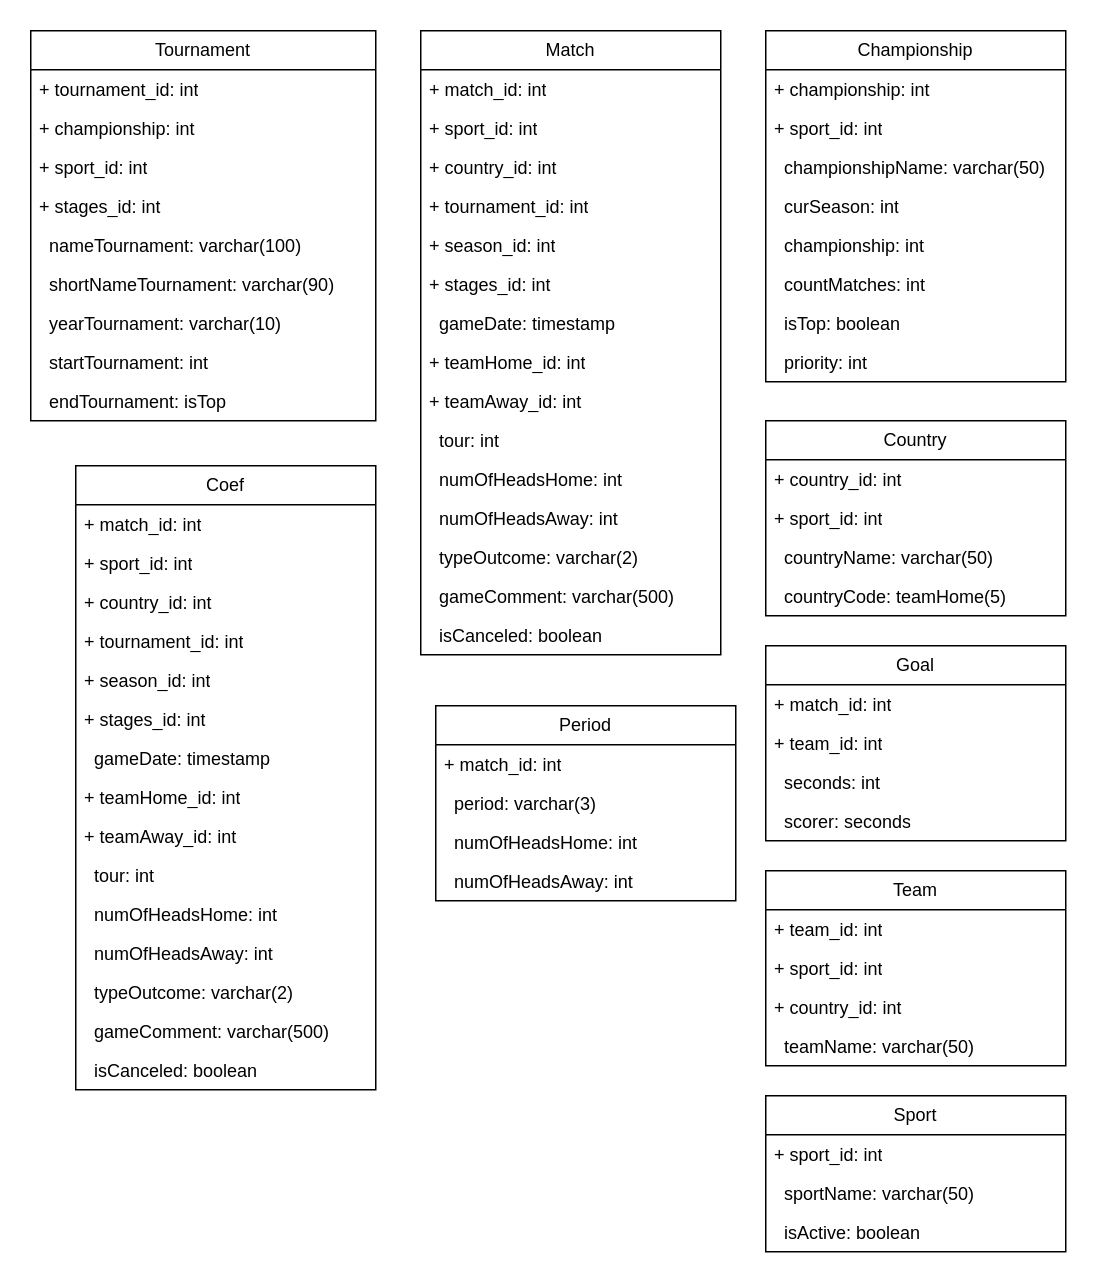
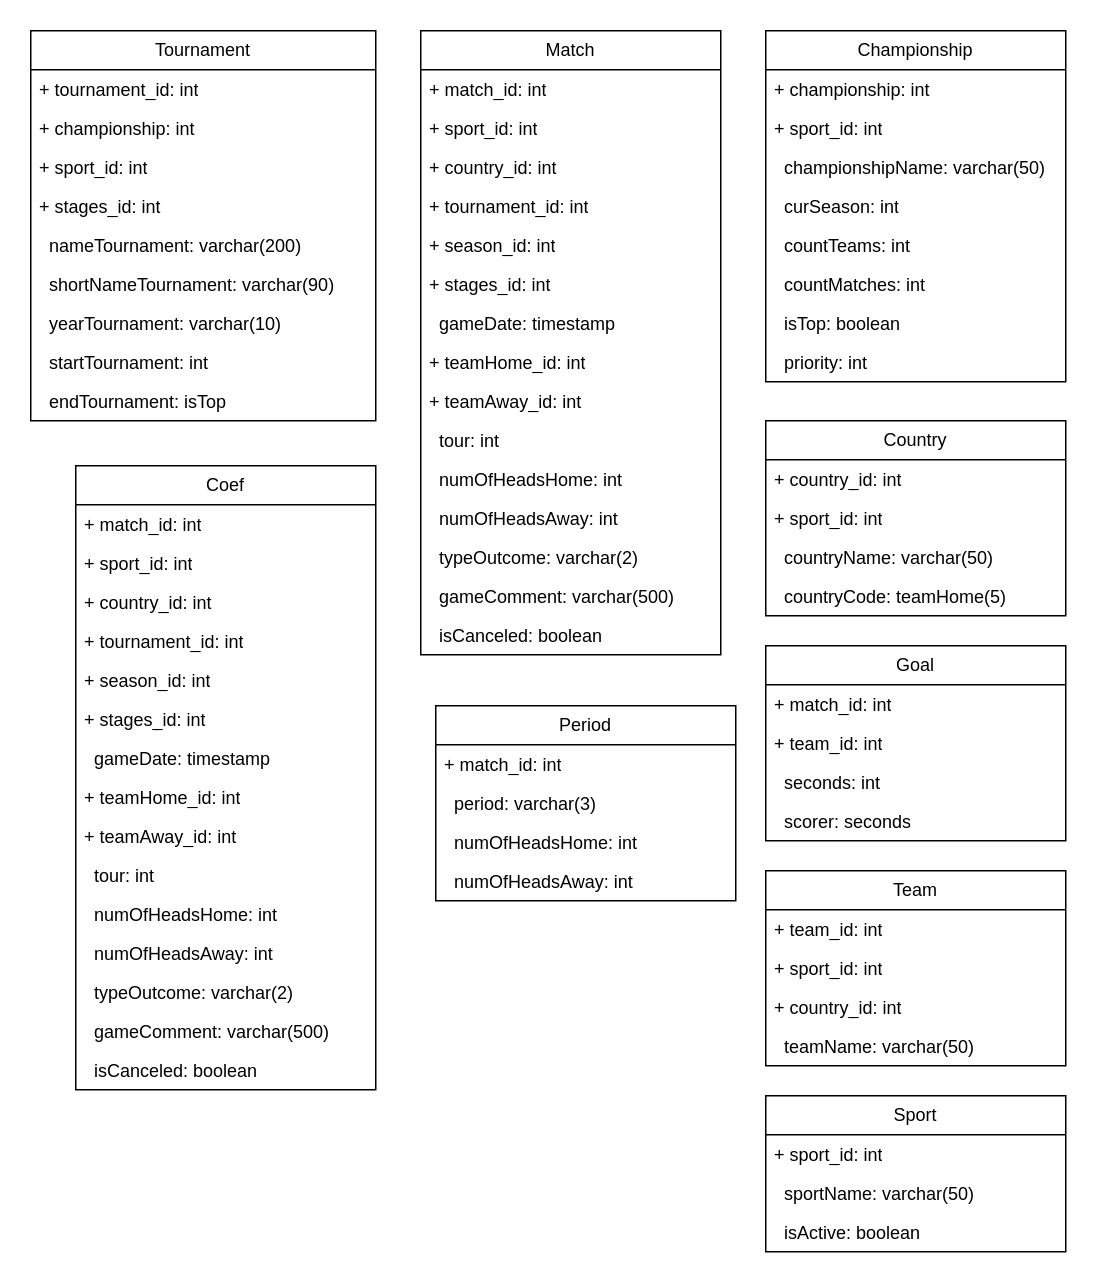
- <mxCell id="42" value="&amp;nbsp; nameTournament: varchar(100)" style="text;strokeColor=none;fillColor=none;align=left;verticalAlign=top;spacingLeft=4;spacingRight=4;overflow=hidden;rotatable=0;points=[[0,0.5],[1,0.5]];portConstraint=eastwest;whiteSpace=wrap;html=1;" vertex="1" parent="37"><mxGeometry y="130" width="230" height="26" as="geometry" /></mxCell>
+ <mxCell id="42" value="&amp;nbsp; nameTournament: varchar(200)" style="text;strokeColor=none;fillColor=none;align=left;verticalAlign=top;spacingLeft=4;spacingRight=4;overflow=hidden;rotatable=0;points=[[0,0.5],[1,0.5]];portConstraint=eastwest;whiteSpace=wrap;html=1;" vertex="1" parent="37"><mxGeometry y="130" width="230" height="26" as="geometry" /></mxCell>
- <mxCell id="7" value="&amp;nbsp; championship: int" style="text;strokeColor=none;fillColor=none;align=left;verticalAlign=top;spacingLeft=4;spacingRight=4;overflow=hidden;rotatable=0;points=[[0,0.5],[1,0.5]];portConstraint=eastwest;whiteSpace=wrap;html=1;" vertex="1" parent="2"><mxGeometry y="130" width="200" height="26" as="geometry" /></mxCell>
+ <mxCell id="7" value="&amp;nbsp; countTeams: int" style="text;strokeColor=none;fillColor=none;align=left;verticalAlign=top;spacingLeft=4;spacingRight=4;overflow=hidden;rotatable=0;points=[[0,0.5],[1,0.5]];portConstraint=eastwest;whiteSpace=wrap;html=1;" vertex="1" parent="2"><mxGeometry y="130" width="200" height="26" as="geometry" /></mxCell>
